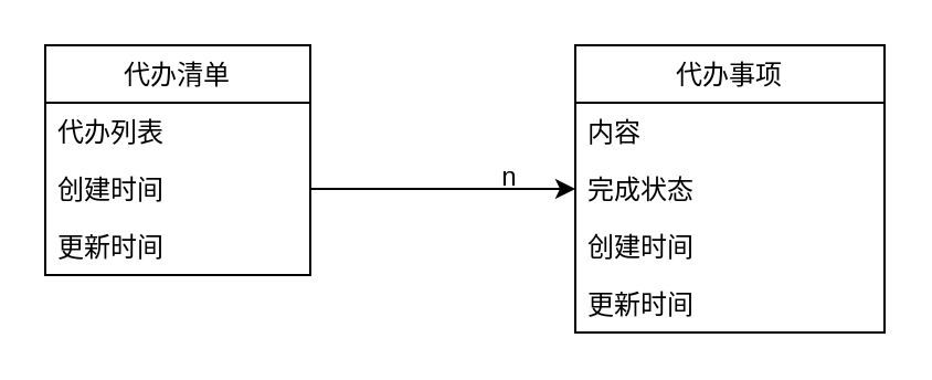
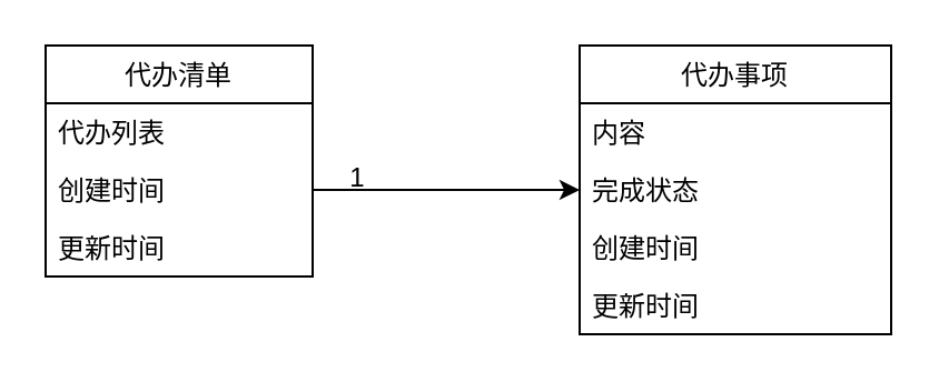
+ <mxCell id="12" value="1" style="text;html=1;align=center;verticalAlign=middle;resizable=0;points=[];autosize=1;strokeColor=none;fillColor=none;" vertex="1" parent="1"><mxGeometry x="150" y="70" width="20" height="20" as="geometry" /></mxCell>
- <mxCell id="13" value="n" style="text;html=1;align=center;verticalAlign=middle;resizable=0;points=[];autosize=1;strokeColor=none;fillColor=none;" vertex="1" parent="1"><mxGeometry x="220" y="70" width="20" height="20" as="geometry" /></mxCell>
